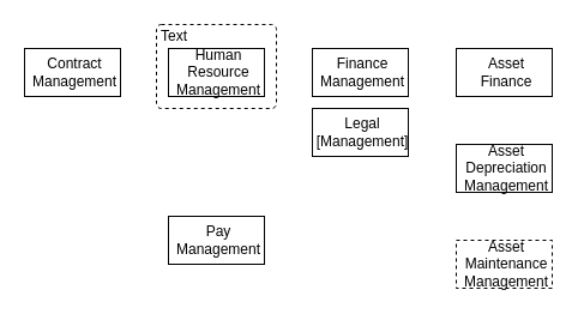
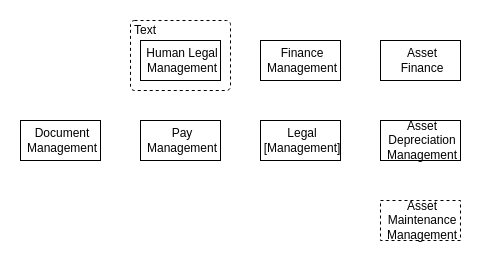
- <mxCell id="7" value="Contract Management" style="rounded=0;whiteSpace=wrap;html=1;spacingBottom=0;spacingLeft=4;" vertex="1" parent="1"><mxGeometry x="20" y="40" width="80" height="40" as="geometry" /></mxCell>
- <mxCell id="3" value="Human Resource&lt;br&gt;Management" style="rounded=0;whiteSpace=wrap;html=1;spacingBottom=0;spacingLeft=4;" parent="2" vertex="1"><mxGeometry x="10" y="20" width="80" height="40" as="geometry" /></mxCell>
+ <mxCell id="3" value="Human Legal&lt;br&gt;Management" style="rounded=0;whiteSpace=wrap;html=1;spacingBottom=0;spacingLeft=4;" parent="2" vertex="1"><mxGeometry x="10" y="20" width="80" height="40" as="geometry" /></mxCell>
- <mxCell id="8" value="Legal [Management]" style="rounded=0;whiteSpace=wrap;html=1;spacingBottom=0;spacingLeft=4;" vertex="1" parent="1"><mxGeometry x="260" y="90" width="80" height="40" as="geometry" /></mxCell>
+ <mxCell id="8" value="Legal [Management]" style="rounded=0;whiteSpace=wrap;html=1;spacingBottom=0;spacingLeft=4;" vertex="1" parent="1"><mxGeometry x="260" y="120" width="80" height="40" as="geometry" /></mxCell>
+ <mxCell id="11" value="Document&lt;br&gt;Management" style="rounded=0;whiteSpace=wrap;html=1;spacingBottom=0;spacingLeft=4;" vertex="1" parent="1"><mxGeometry x="20" y="120" width="80" height="40" as="geometry" /></mxCell>
- <mxCell id="5" value="Pay Management" style="rounded=0;whiteSpace=wrap;html=1;spacingBottom=0;spacingLeft=4;" vertex="1" parent="1"><mxGeometry x="140" y="180" width="80" height="40" as="geometry" /></mxCell>
+ <mxCell id="5" value="Pay Management" style="rounded=0;whiteSpace=wrap;html=1;spacingBottom=0;spacingLeft=4;" vertex="1" parent="1"><mxGeometry x="140" y="120" width="80" height="40" as="geometry" /></mxCell>
